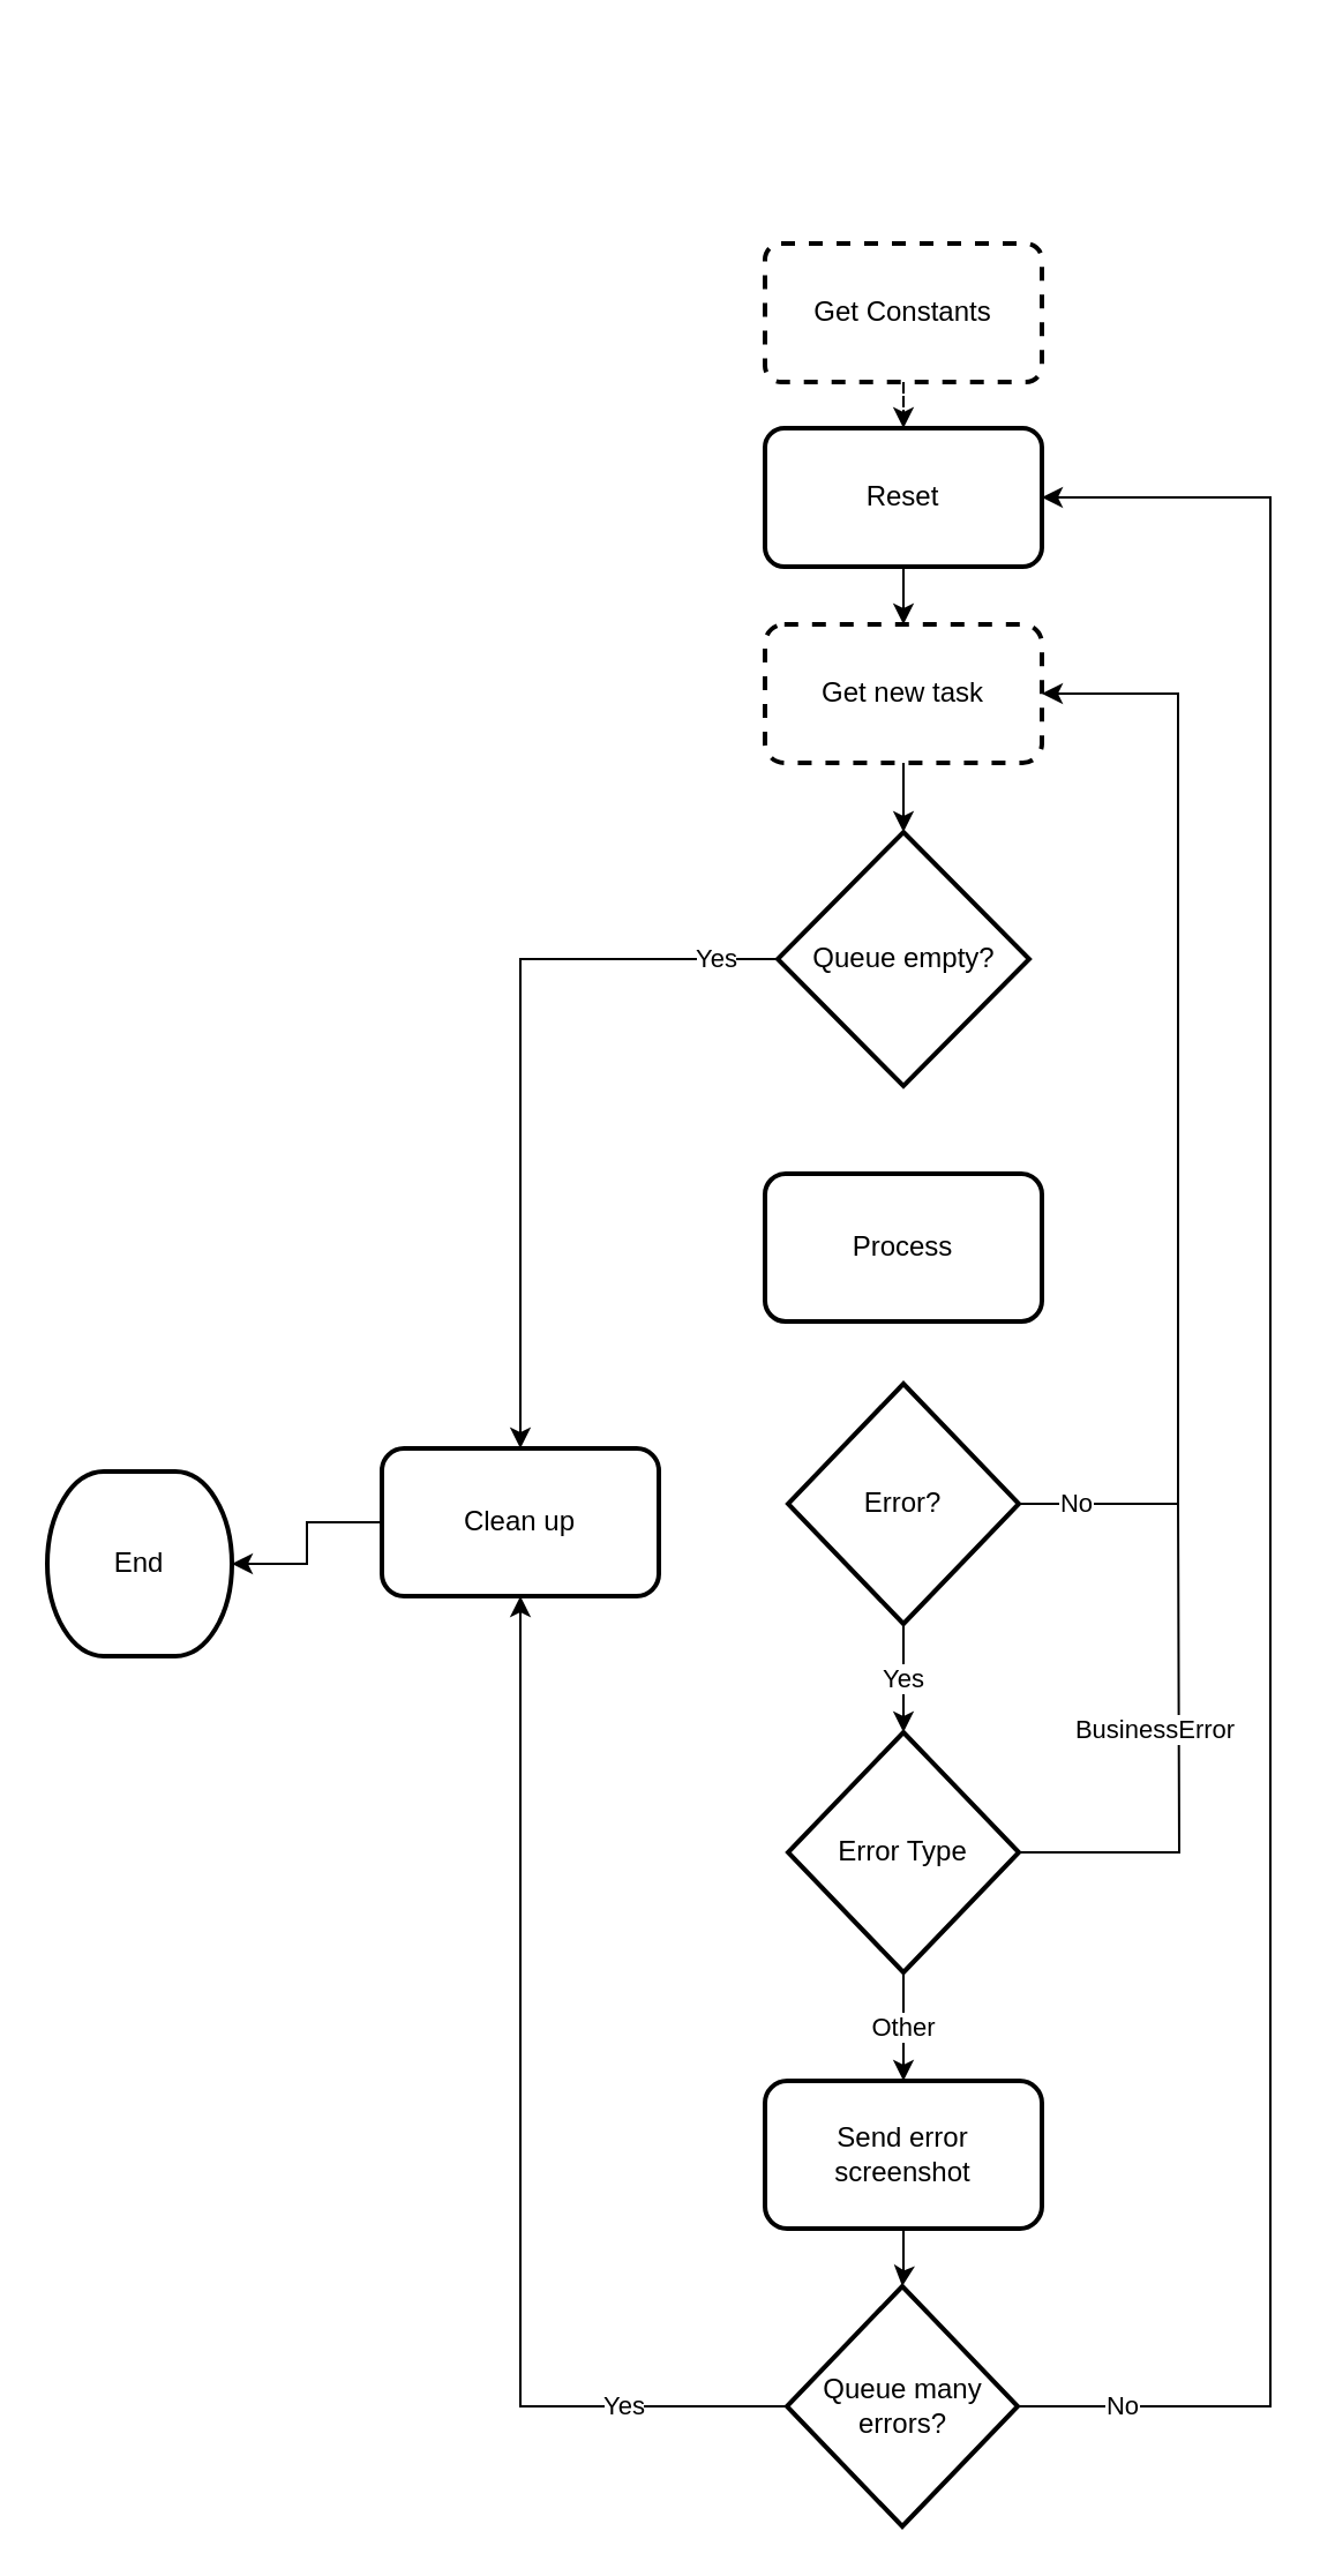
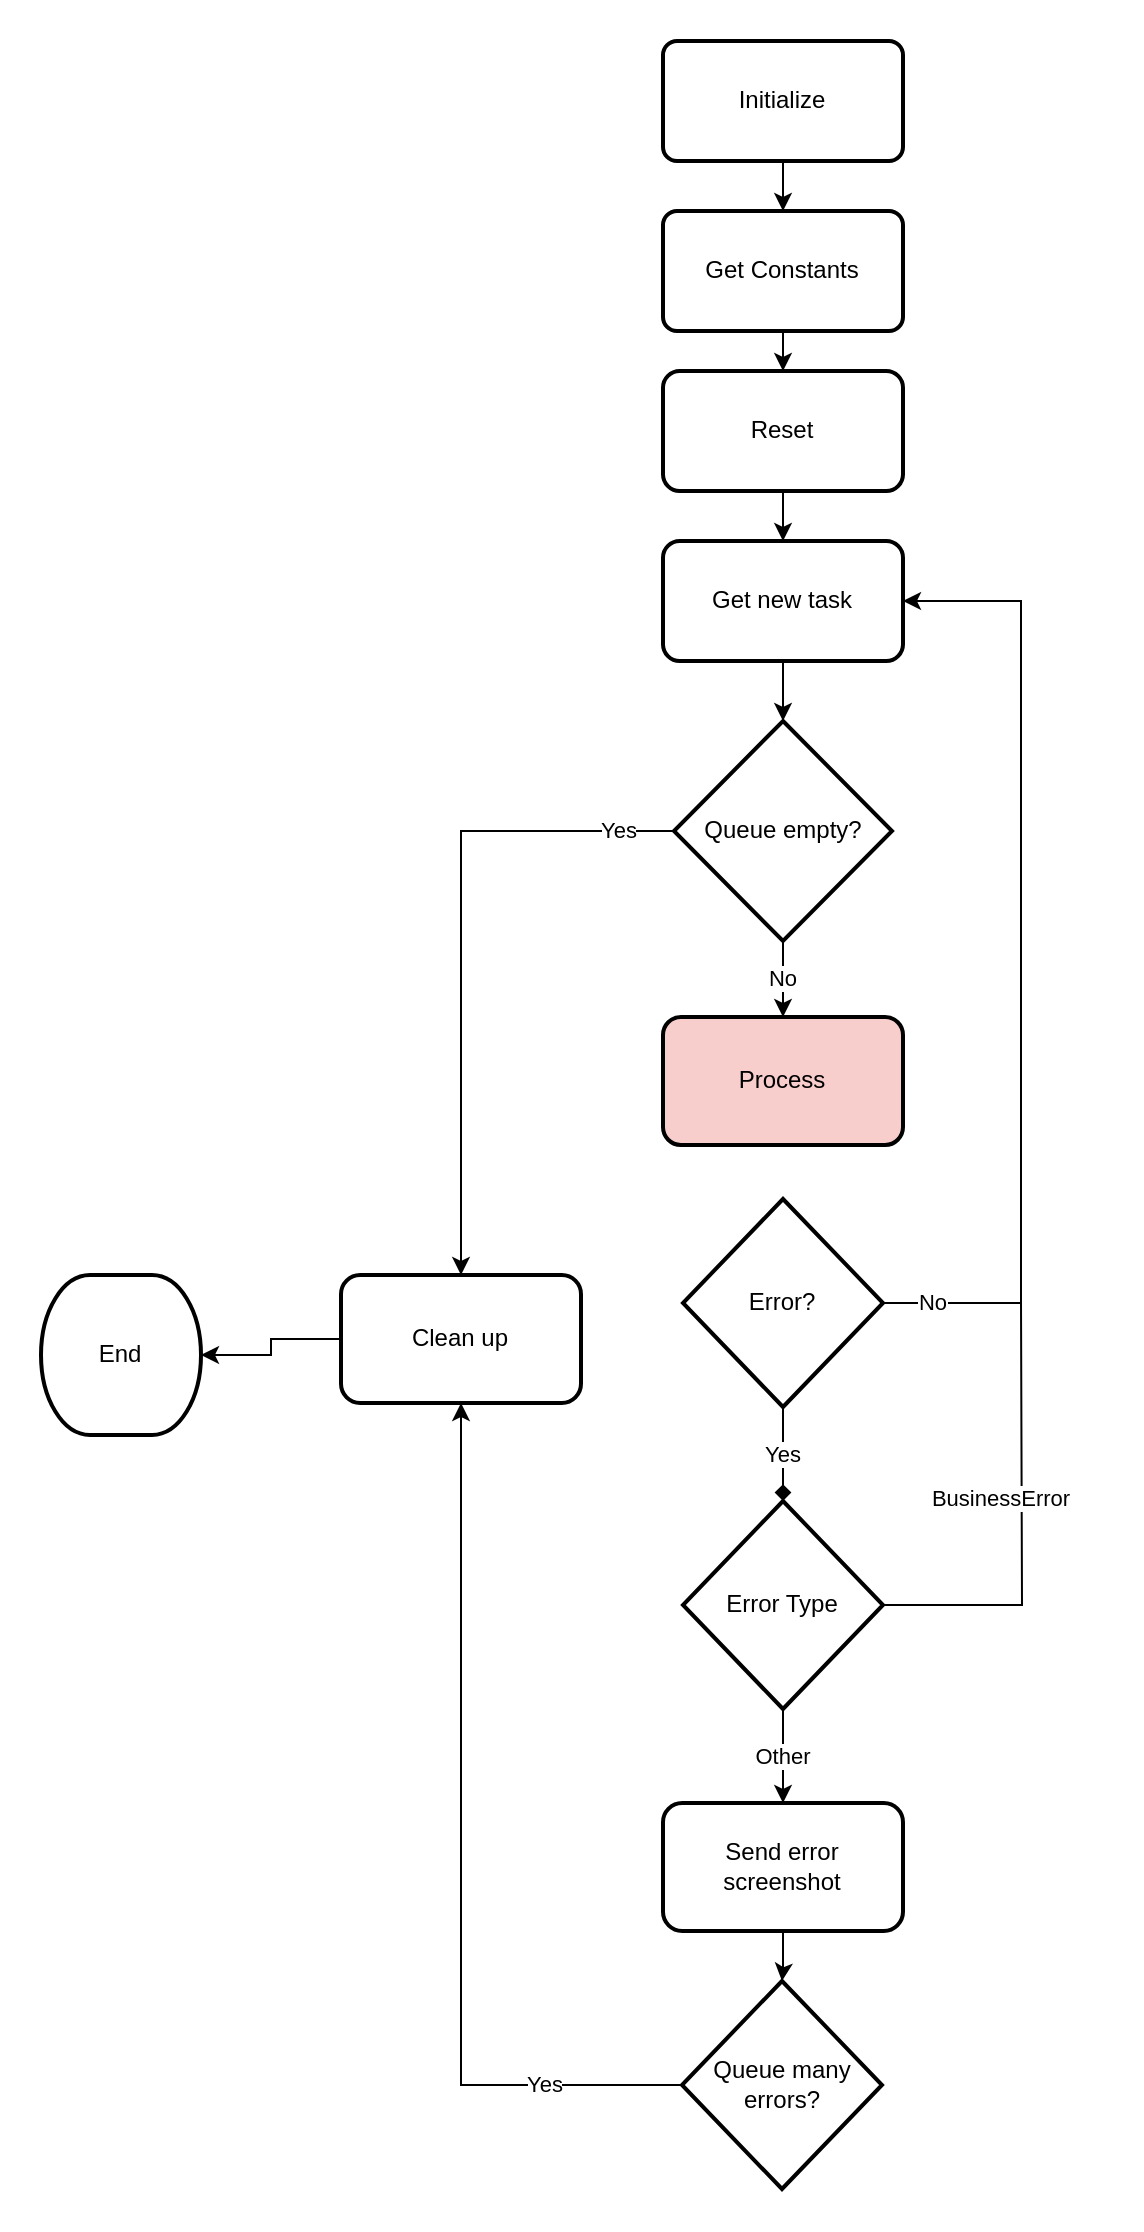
+ <mxCell id="3" value="Initialize" style="rounded=1;whiteSpace=wrap;html=1;absoluteArcSize=1;arcSize=14;strokeWidth=2;" parent="1" vertex="1"><mxGeometry x="331" y="20" width="120" height="60" as="geometry" /></mxCell>
+ <mxCell id="2" value="" style="edgeStyle=orthogonalEdgeStyle;rounded=0;orthogonalLoop=1;jettySize=auto;html=1;" parent="1" source="3" target="5" edge="1"><mxGeometry relative="1" as="geometry" /></mxCell>
- <mxCell id="5" value="Get Constants" style="rounded=1;whiteSpace=wrap;html=1;absoluteArcSize=1;arcSize=14;strokeWidth=2;dashed=1;" parent="1" vertex="1"><mxGeometry x="331" y="105" width="120" height="60" as="geometry" /></mxCell>
+ <mxCell id="5" value="Get Constants" style="rounded=1;whiteSpace=wrap;html=1;absoluteArcSize=1;arcSize=14;strokeWidth=2;" parent="1" vertex="1"><mxGeometry x="331" y="105" width="120" height="60" as="geometry" /></mxCell>
- <mxCell id="4" value="" style="edgeStyle=orthogonalEdgeStyle;rounded=0;orthogonalLoop=1;jettySize=auto;html=1;dashed=1;" parent="1" source="5" target="7" edge="1"><mxGeometry relative="1" as="geometry" /></mxCell>
+ <mxCell id="4" value="" style="edgeStyle=orthogonalEdgeStyle;rounded=0;orthogonalLoop=1;jettySize=auto;html=1;" parent="1" source="5" target="7" edge="1"><mxGeometry relative="1" as="geometry" /></mxCell>
- <mxCell id="21" value="&lt;div&gt;Get new task&lt;/div&gt;" style="whiteSpace=wrap;html=1;rounded=1;arcSize=14;strokeWidth=2;dashed=1;" parent="1" vertex="1"><mxGeometry x="331" y="270" width="120" height="60" as="geometry" /></mxCell>
+ <mxCell id="21" value="&lt;div&gt;Get new task&lt;/div&gt;" style="whiteSpace=wrap;html=1;rounded=1;arcSize=14;strokeWidth=2;" parent="1" vertex="1"><mxGeometry x="331" y="270" width="120" height="60" as="geometry" /></mxCell>
+ <mxCell id="23" value="No" style="edgeStyle=orthogonalEdgeStyle;rounded=0;orthogonalLoop=1;jettySize=auto;html=1;exitX=0.5;exitY=1;exitDx=0;exitDy=0;exitPerimeter=0;entryX=0.5;entryY=0;entryDx=0;entryDy=0;" parent="1" source="24" target="8" edge="1"><mxGeometry relative="1" as="geometry" /></mxCell>
- <mxCell id="8" value="Process" style="whiteSpace=wrap;html=1;rounded=1;arcSize=14;strokeWidth=2;" parent="1" vertex="1"><mxGeometry x="331" y="508" width="120" height="64" as="geometry" /></mxCell>
+ <mxCell id="8" value="Process" style="whiteSpace=wrap;html=1;rounded=1;arcSize=14;strokeWidth=2;fillColor=#f8cecc;" parent="1" vertex="1"><mxGeometry x="331" y="508" width="120" height="64" as="geometry" /></mxCell>
- <mxCell id="16" value="No" style="edgeStyle=orthogonalEdgeStyle;rounded=0;orthogonalLoop=1;jettySize=auto;html=1;exitX=1;exitY=0.5;exitDx=0;exitDy=0;exitPerimeter=0;entryX=1;entryY=0.5;entryDx=0;entryDy=0;" parent="1" source="17" target="7" edge="1"><mxGeometry x="-0.913" relative="1" as="geometry"><Array as="points"><mxPoint x="550" y="1042" /><mxPoint x="550" y="215" /></Array><mxPoint as="offset" /></mxGeometry></mxCell>
- <mxCell id="12" value="Clean up" style="rounded=1;whiteSpace=wrap;html=1;strokeWidth=2;" parent="1" vertex="1"><mxGeometry x="165" y="627" width="120" height="64" as="geometry" /></mxCell>
+ <mxCell id="12" value="Clean up" style="rounded=1;whiteSpace=wrap;html=1;strokeWidth=2;" parent="1" vertex="1"><mxGeometry x="170" y="637" width="120" height="64" as="geometry" /></mxCell>
- <mxCell id="28" value="Yes" style="edgeStyle=orthogonalEdgeStyle;rounded=0;orthogonalLoop=1;jettySize=auto;html=1;exitX=0.5;exitY=1;exitDx=0;exitDy=0;exitPerimeter=0;entryX=0.5;entryY=0;entryDx=0;entryDy=0;entryPerimeter=0;" parent="1" source="10" target="27" edge="1"><mxGeometry relative="1" as="geometry" /></mxCell>
+ <mxCell id="28" value="Yes" style="edgeStyle=orthogonalEdgeStyle;rounded=0;orthogonalLoop=1;jettySize=auto;html=1;exitX=0.5;exitY=1;exitDx=0;exitDy=0;exitPerimeter=0;entryX=0.5;entryY=0;entryDx=0;entryDy=0;entryPerimeter=0;endArrow=diamond;" parent="1" source="10" target="27" edge="1"><mxGeometry relative="1" as="geometry" /></mxCell>
